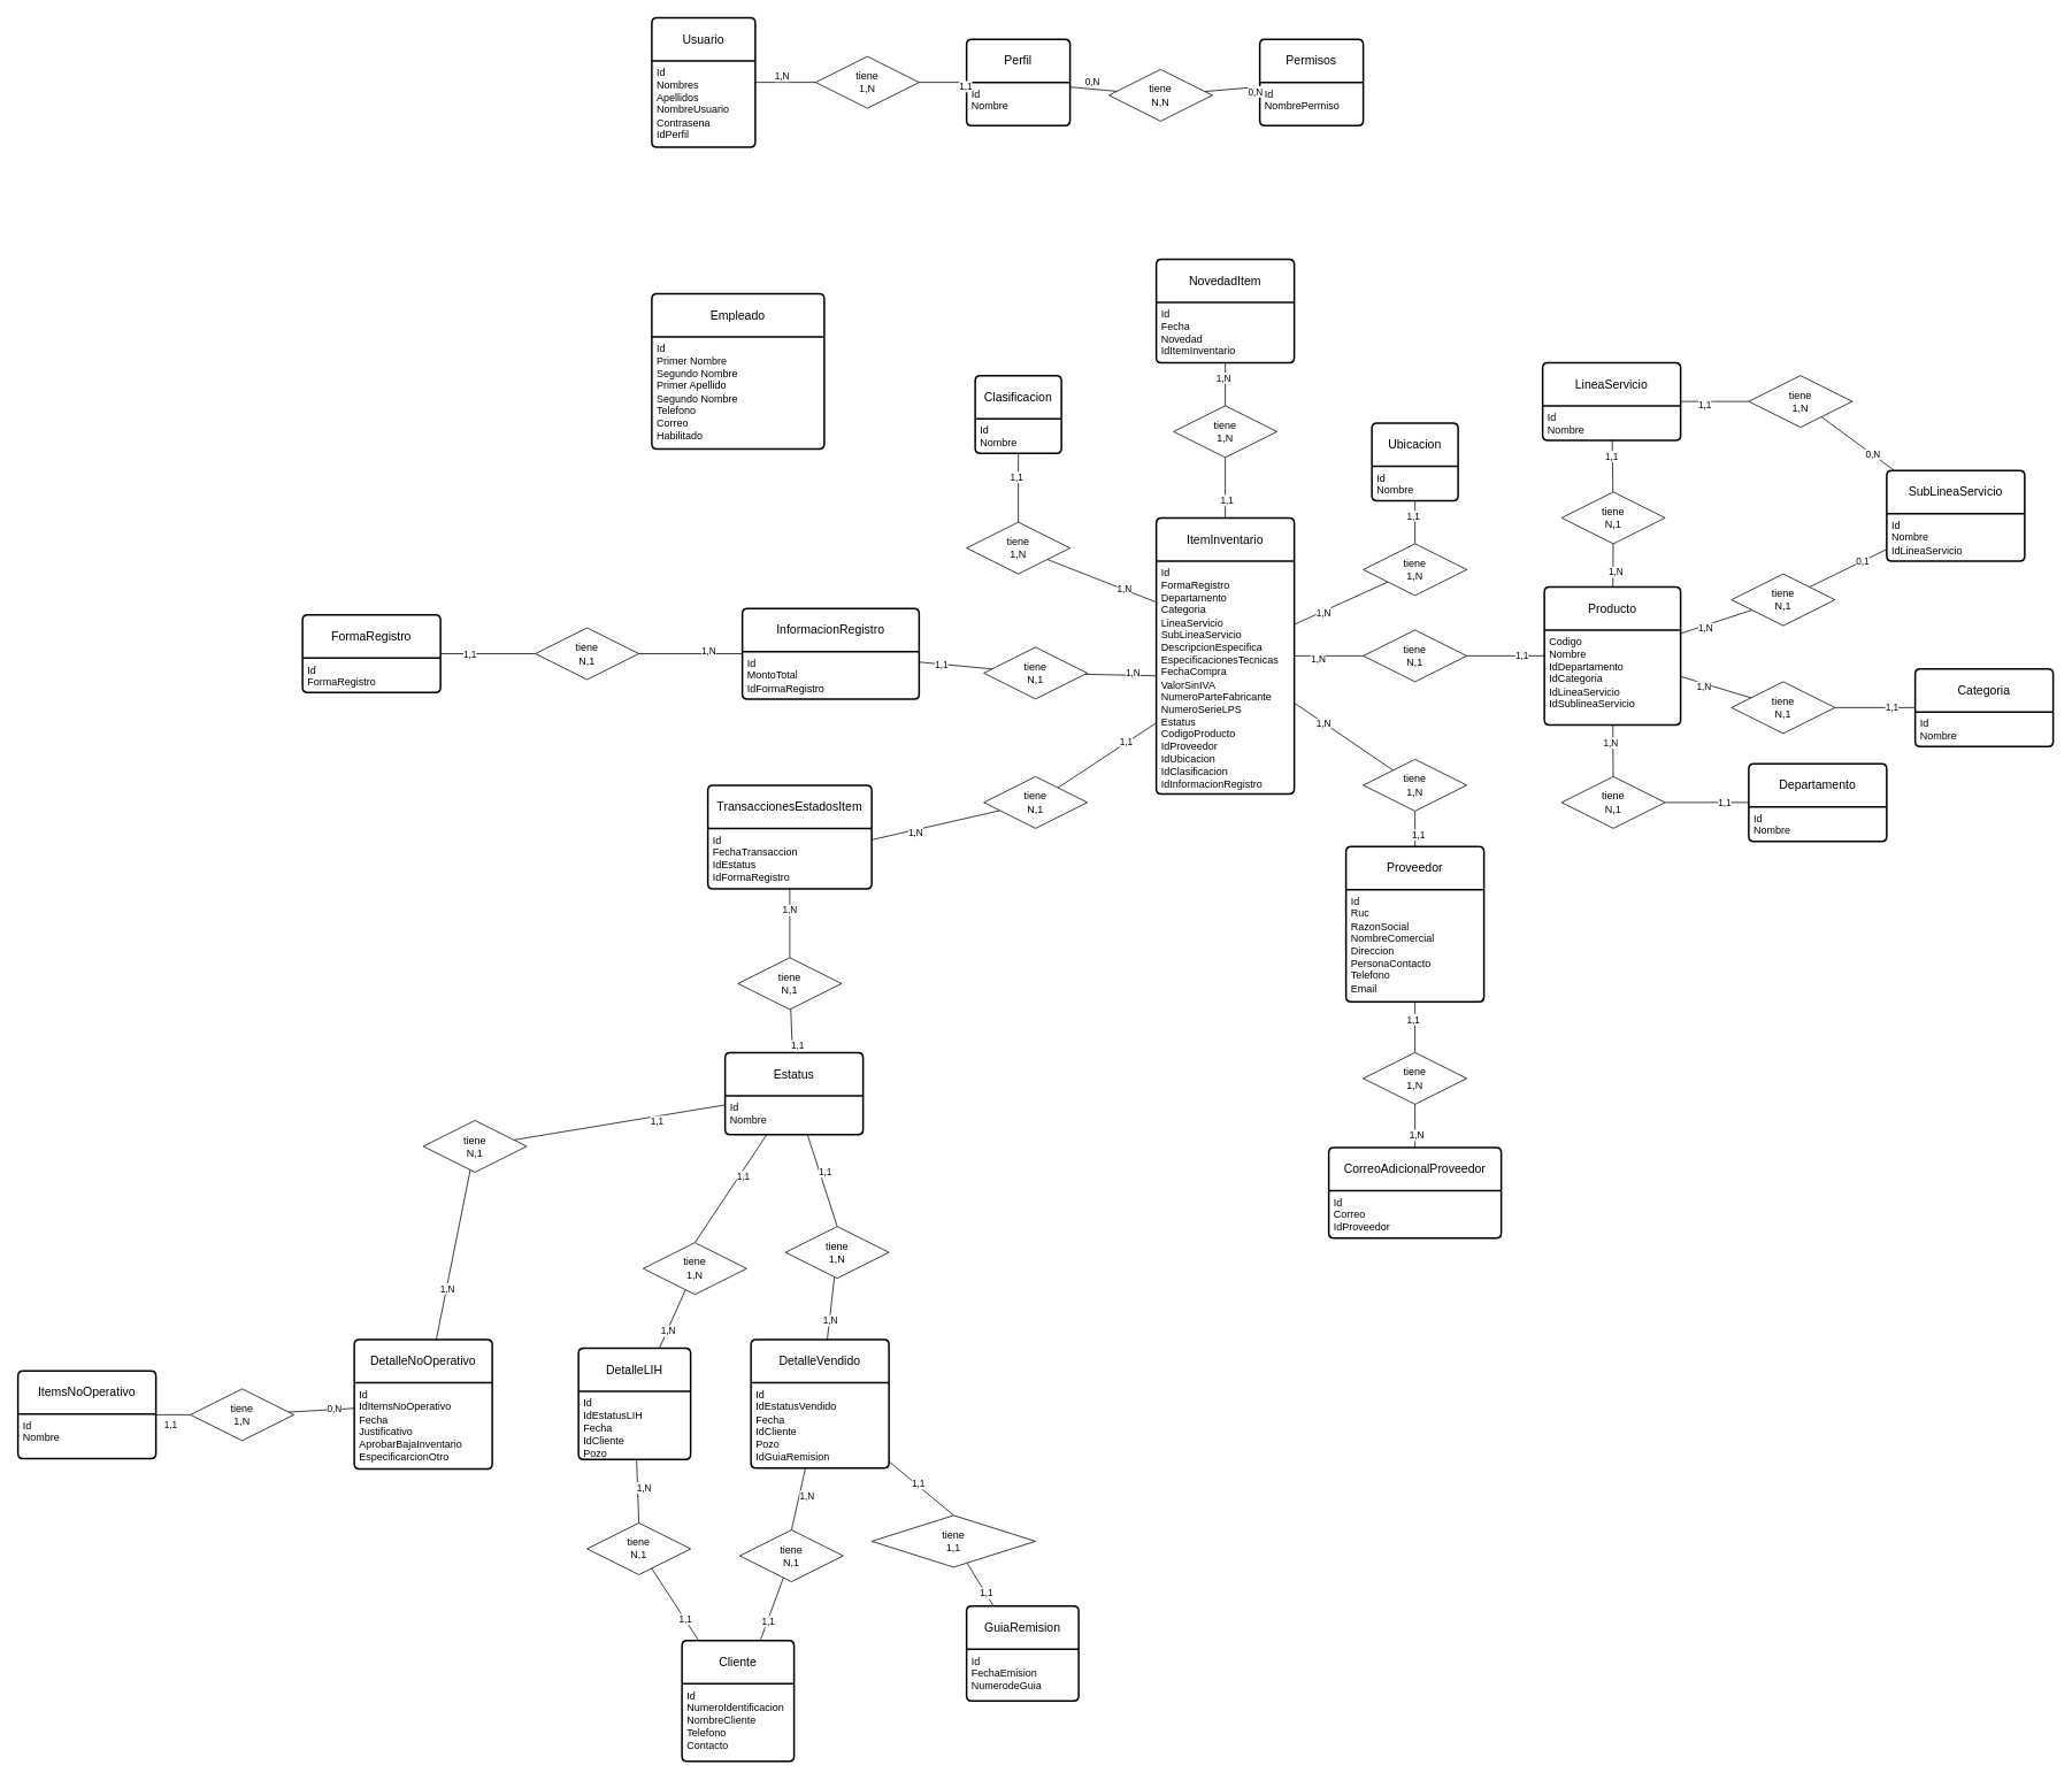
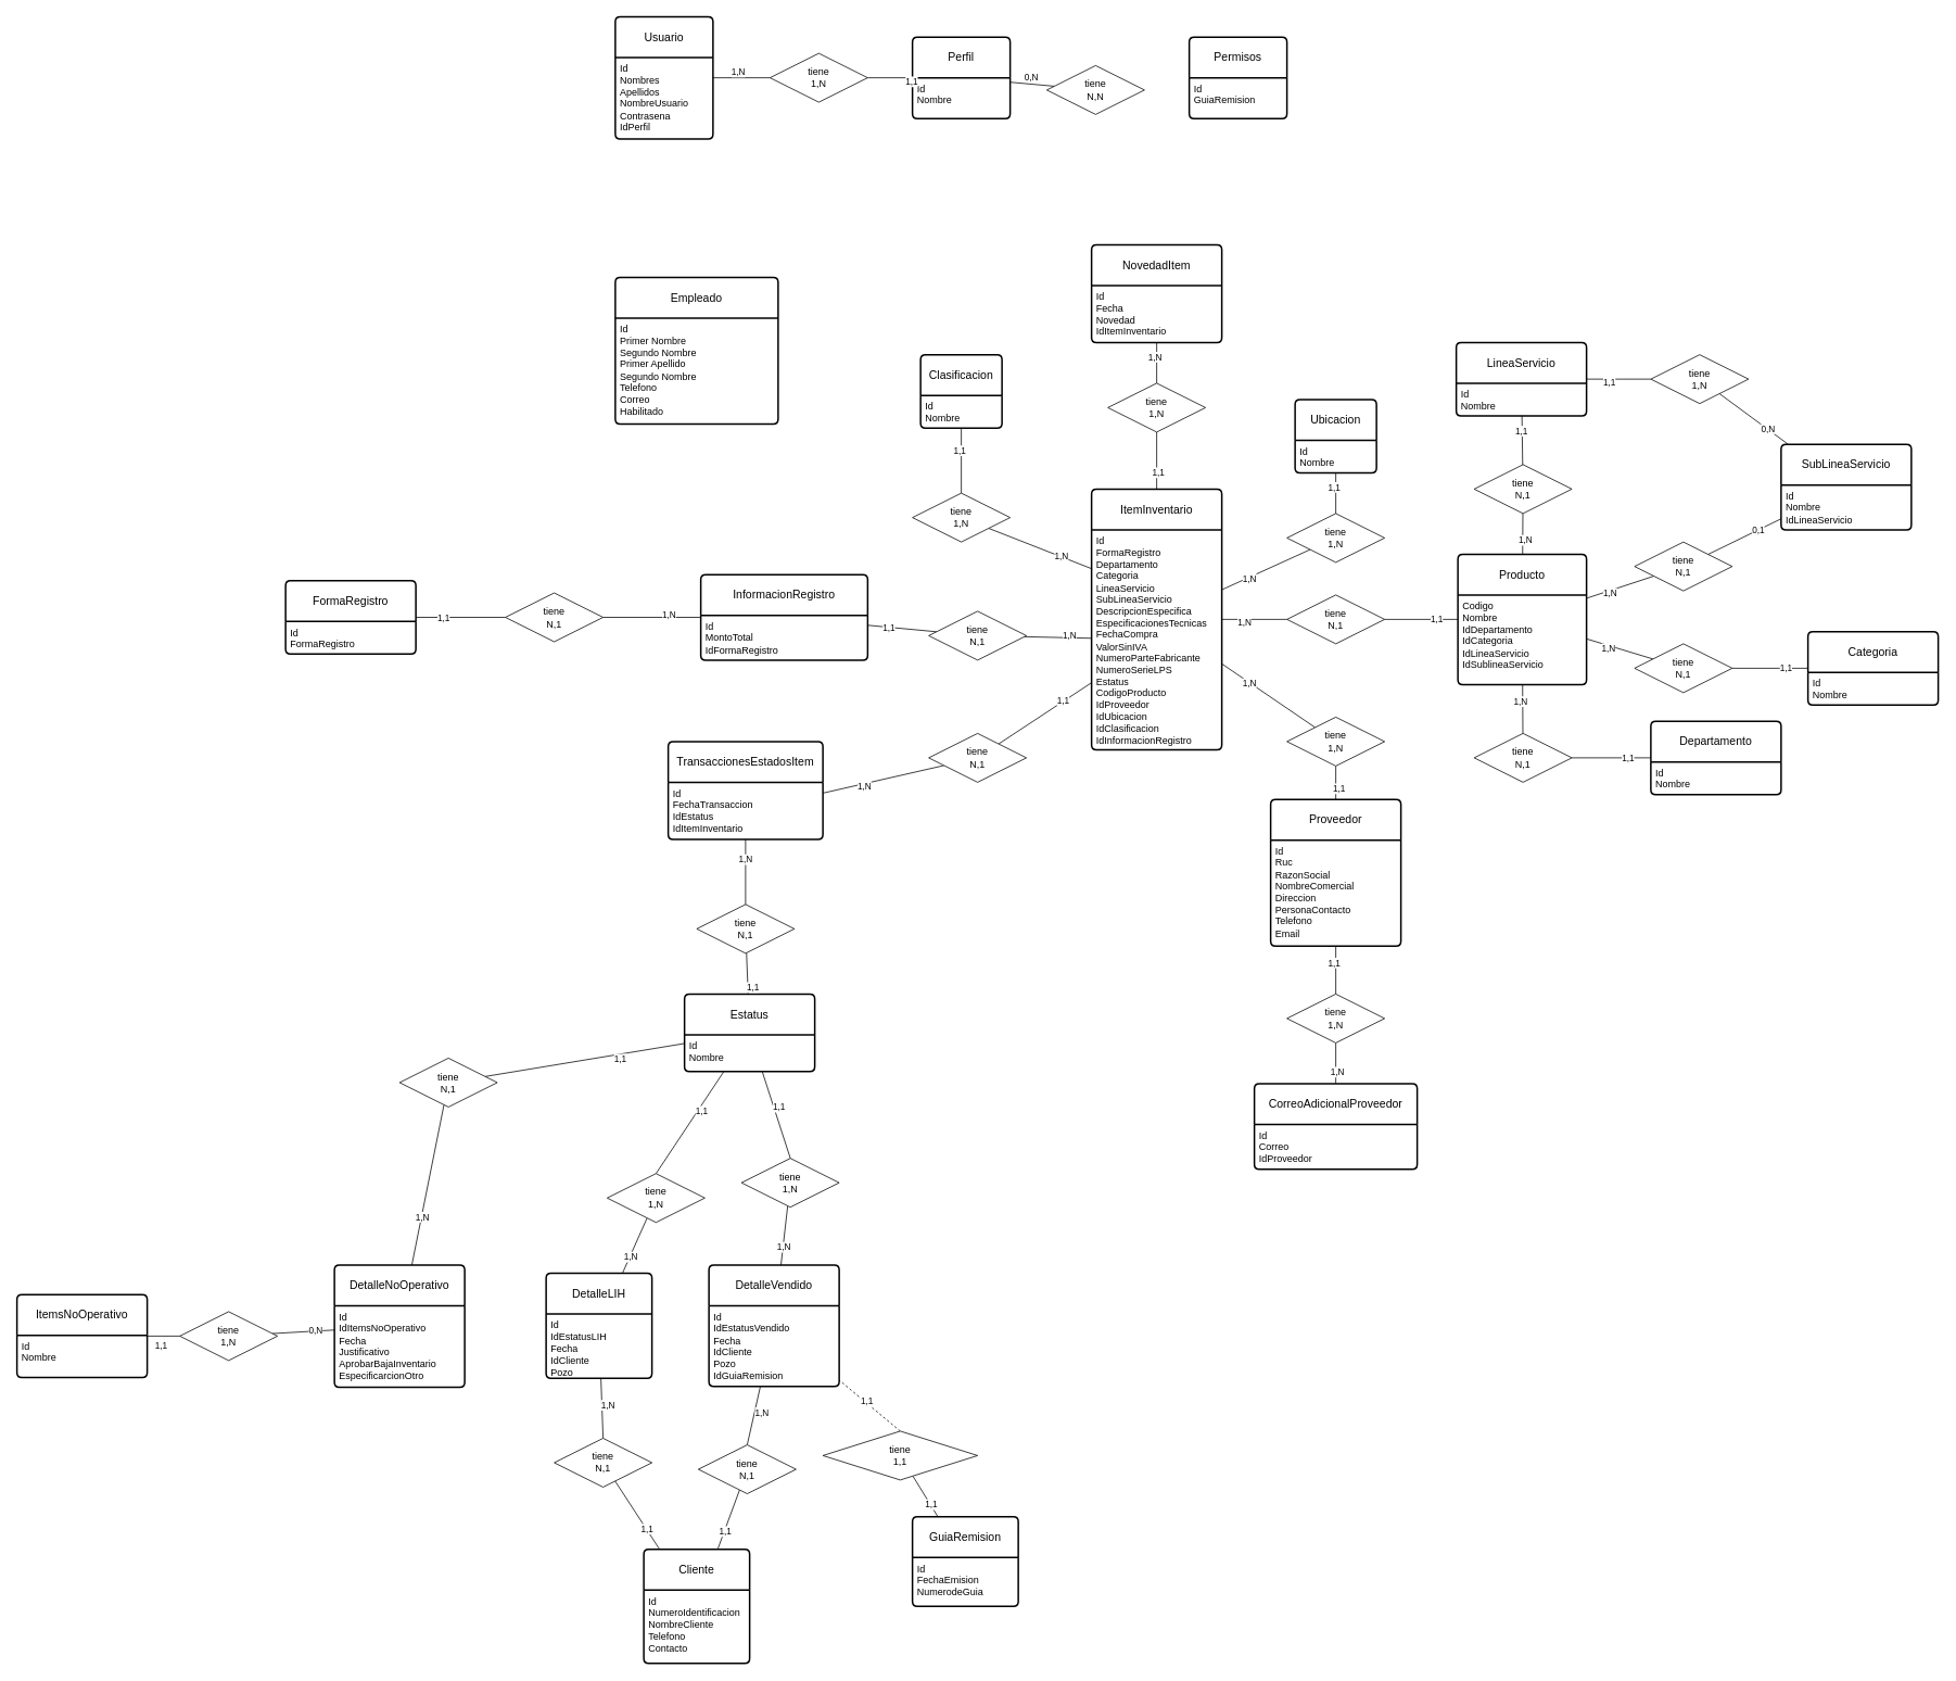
- <mxCell id="85" value="" style="rounded=0;orthogonalLoop=1;jettySize=auto;html=1;strokeColor=default;endArrow=none;startFill=0;" parent="1" source="89" target="83" edge="1"><mxGeometry relative="1" as="geometry"><mxPoint x="1430" y="-10" as="targetPoint" /></mxGeometry></mxCell>
- <mxCell id="86" value="0,N" style="edgeLabel;html=1;align=center;verticalAlign=middle;resizable=0;points=[];" parent="85" vertex="1" connectable="0"><mxGeometry x="0.328" y="3" relative="1" as="geometry"><mxPoint x="16" y="7" as="offset" /></mxGeometry></mxCell>
- <mxCell id="84" value="Id&lt;div&gt;&lt;span style=&quot;background-color: transparent; color: light-dark(rgb(0, 0, 0), rgb(255, 255, 255));&quot;&gt;NombrePermiso&lt;br&gt;&lt;/span&gt;&lt;/div&gt;" style="align=left;strokeColor=none;fillColor=none;spacingLeft=4;spacingRight=4;fontSize=12;verticalAlign=top;resizable=0;rotatable=0;part=1;html=1;whiteSpace=wrap;" parent="83" vertex="1"><mxGeometry y="50" width="120" height="50" as="geometry" /></mxCell>
+ <mxCell id="84" value="Id&lt;div&gt;&lt;span style=&quot;background-color: transparent; color: light-dark(rgb(0, 0, 0), rgb(255, 255, 255));&quot;&gt;GuiaRemision&lt;br&gt;&lt;/span&gt;&lt;/div&gt;" style="align=left;strokeColor=none;fillColor=none;spacingLeft=4;spacingRight=4;fontSize=12;verticalAlign=top;resizable=0;rotatable=0;part=1;html=1;whiteSpace=wrap;" parent="83" vertex="1"><mxGeometry y="50" width="120" height="50" as="geometry" /></mxCell>
- <mxCell id="159" value="Id&lt;div&gt;FechaTransaccion&lt;br&gt;&lt;div&gt;IdEstatus&lt;/div&gt;&lt;div&gt;IdFormaRegistro&lt;/div&gt;&lt;div&gt;&lt;br&gt;&lt;/div&gt;&lt;/div&gt;" style="align=left;strokeColor=none;fillColor=none;spacingLeft=4;spacingRight=4;fontSize=12;verticalAlign=top;resizable=0;rotatable=0;part=1;html=1;whiteSpace=wrap;" vertex="1" parent="158"><mxGeometry y="50" width="190" height="70" as="geometry" /></mxCell>
+ <mxCell id="159" value="Id&lt;div&gt;FechaTransaccion&lt;br&gt;&lt;div&gt;IdEstatus&lt;/div&gt;&lt;div&gt;IdItemInventario&lt;/div&gt;&lt;div&gt;&lt;br&gt;&lt;/div&gt;&lt;/div&gt;" style="align=left;strokeColor=none;fillColor=none;spacingLeft=4;spacingRight=4;fontSize=12;verticalAlign=top;resizable=0;rotatable=0;part=1;html=1;whiteSpace=wrap;" vertex="1" parent="158"><mxGeometry y="50" width="190" height="70" as="geometry" /></mxCell>
- <mxCell id="132" value="" style="rounded=0;orthogonalLoop=1;jettySize=auto;html=1;strokeColor=default;endArrow=none;startFill=0;exitX=0.5;exitY=0;exitDx=0;exitDy=0;" parent="1" source="134" target="97" edge="1"><mxGeometry relative="1" as="geometry"><mxPoint x="1044.669" y="1641.71" as="targetPoint" /></mxGeometry></mxCell>
+ <mxCell id="132" value="" style="rounded=0;orthogonalLoop=1;jettySize=auto;html=1;strokeColor=default;endArrow=none;startFill=0;exitX=0.5;exitY=0;exitDx=0;exitDy=0;dashed=1;" parent="1" source="134" target="97" edge="1"><mxGeometry relative="1" as="geometry"><mxPoint x="1044.669" y="1641.71" as="targetPoint" /></mxGeometry></mxCell>
